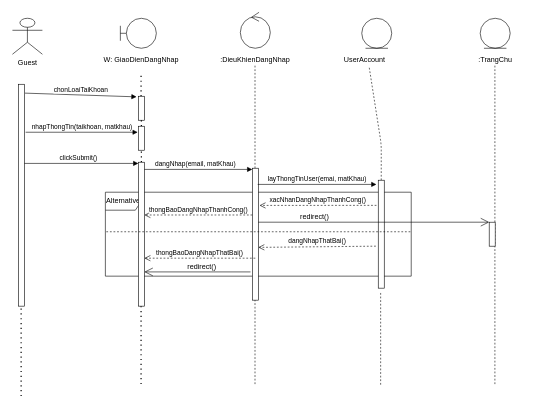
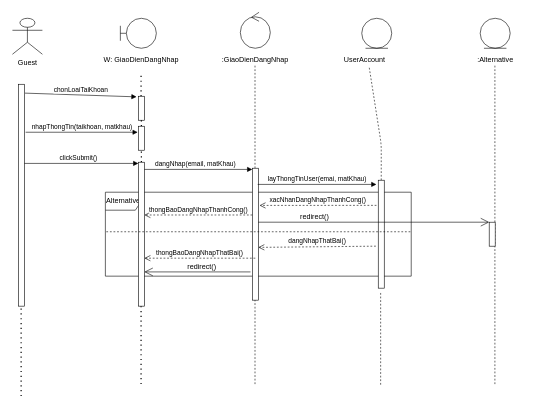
- <mxCell id="10" value=":DieuKhienDangNhap" style="text;html=1;strokeColor=none;fillColor=none;align=center;verticalAlign=middle;whiteSpace=wrap;rounded=0;" parent="1" vertex="1"><mxGeometry x="360" y="90" width="130" height="20" as="geometry" /></mxCell>
+ <mxCell id="10" value=":GiaoDienDangNhap" style="text;html=1;strokeColor=none;fillColor=none;align=center;verticalAlign=middle;whiteSpace=wrap;rounded=0;" parent="1" vertex="1"><mxGeometry x="360" y="90" width="130" height="20" as="geometry" /></mxCell>
- <mxCell id="12" value=":TrangChu" style="text;html=1;strokeColor=none;fillColor=none;align=center;verticalAlign=middle;whiteSpace=wrap;rounded=0;" parent="1" vertex="1"><mxGeometry x="767.5" y="90" width="115" height="20" as="geometry" /></mxCell>
+ <mxCell id="12" value=":Alternative" style="text;html=1;strokeColor=none;fillColor=none;align=center;verticalAlign=middle;whiteSpace=wrap;rounded=0;" parent="1" vertex="1"><mxGeometry x="767.5" y="90" width="115" height="20" as="geometry" /></mxCell>
